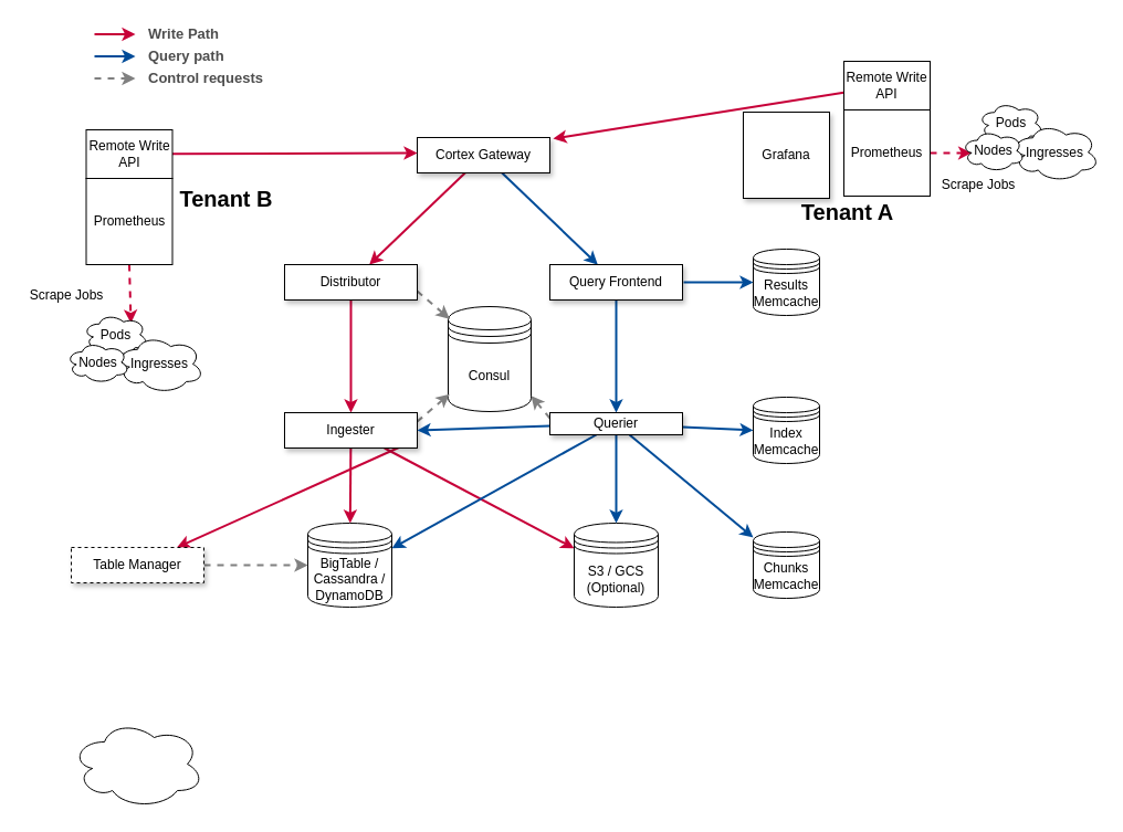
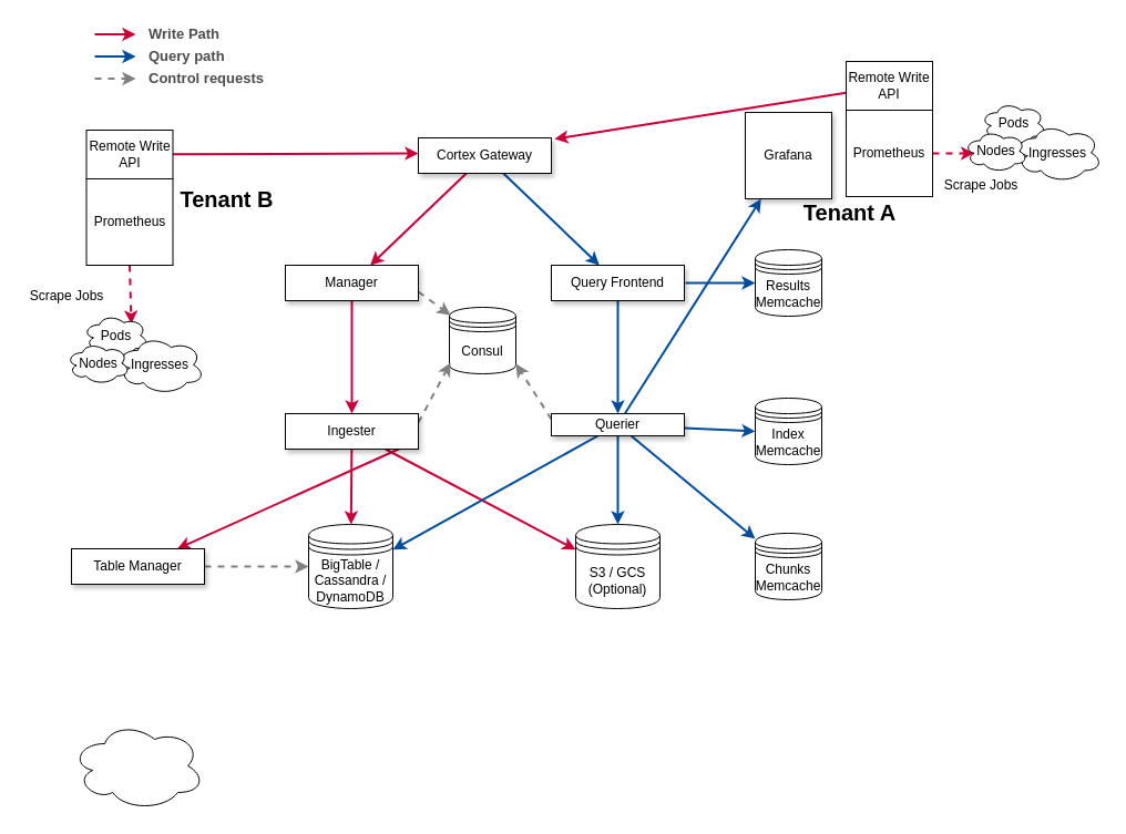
- <mxCell id="15" value="Distributor&lt;br&gt;" style="rounded=0;whiteSpace=wrap;html=1;shadow=1;comic=0;glass=0;" parent="1" vertex="1"><mxGeometry x="257" y="239" width="120" height="32" as="geometry" /></mxCell>
+ <mxCell id="15" value="Manager&lt;br&gt;" style="rounded=0;whiteSpace=wrap;html=1;shadow=1;comic=0;glass=0;" parent="1" vertex="1"><mxGeometry x="257" y="239" width="120" height="32" as="geometry" /></mxCell>
- <mxCell id="2" value="Consul" style="shape=datastore;whiteSpace=wrap;html=1;" parent="1" vertex="1"><mxGeometry x="405" y="277" width="75" height="95" as="geometry" /></mxCell>
+ <mxCell id="2" value="Consul" style="shape=datastore;whiteSpace=wrap;html=1;" parent="1" vertex="1"><mxGeometry x="405" y="277" width="60" height="60" as="geometry" /></mxCell>
- <mxCell id="28" style="edgeStyle=none;rounded=0;orthogonalLoop=1;jettySize=auto;html=1;entryX=1;entryY=0.5;entryDx=0;entryDy=0;strokeColor=#004C99;strokeWidth=2;fontSize=13;fontColor=#000000;" parent="1" source="32" target="24" edge="1"><mxGeometry relative="1" as="geometry" /></mxCell>
+ <mxCell id="28" style="edgeStyle=none;rounded=0;orthogonalLoop=1;jettySize=auto;html=1;strokeColor=#004C99;strokeWidth=2;fontSize=13;fontColor=#000000;" parent="1" source="32" target="19" edge="1"><mxGeometry relative="1" as="geometry" /></mxCell>
- <mxCell id="35" value="Table Manager&lt;br&gt;" style="rounded=0;whiteSpace=wrap;html=1;shadow=1;dashed=1;" parent="1" vertex="1"><mxGeometry x="64" y="495" width="120" height="32" as="geometry" /></mxCell>
+ <mxCell id="35" value="Table Manager&lt;br&gt;" style="rounded=0;whiteSpace=wrap;html=1;shadow=1;" parent="1" vertex="1"><mxGeometry x="64" y="495" width="120" height="32" as="geometry" /></mxCell>
